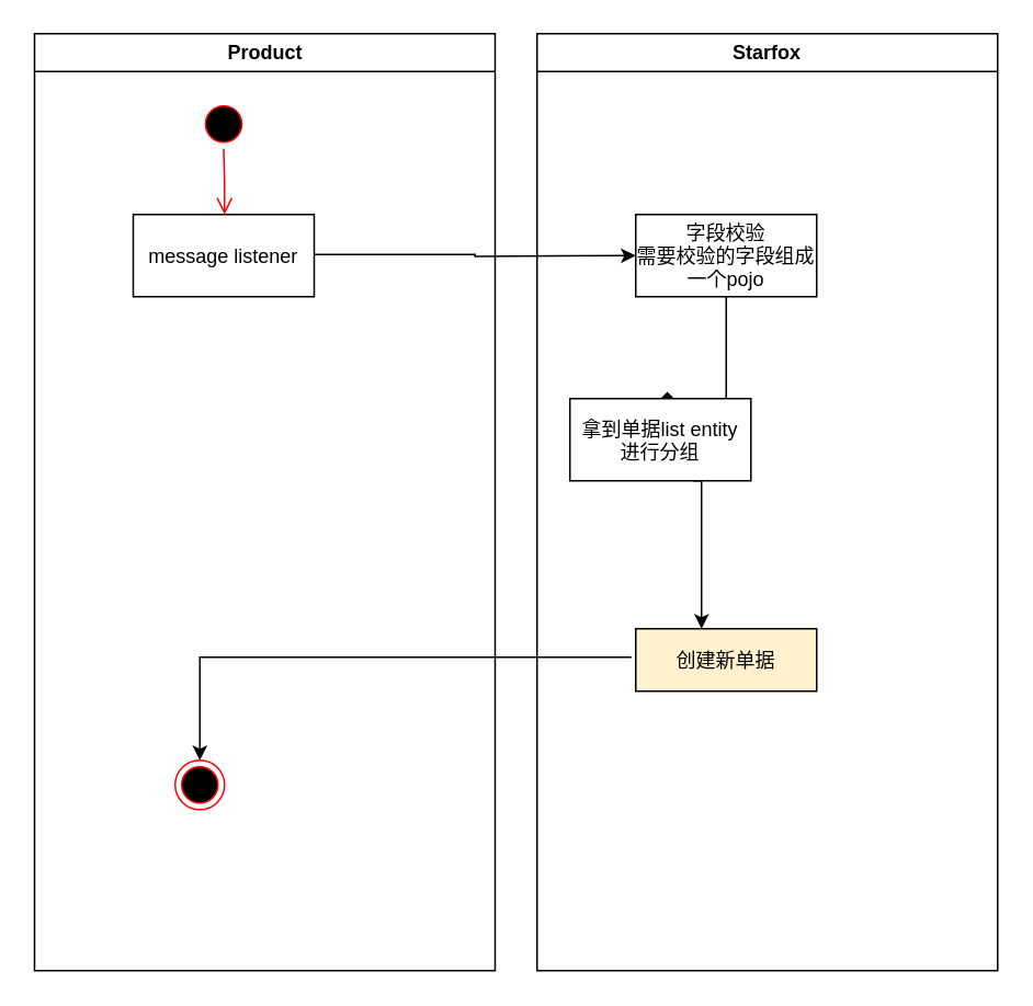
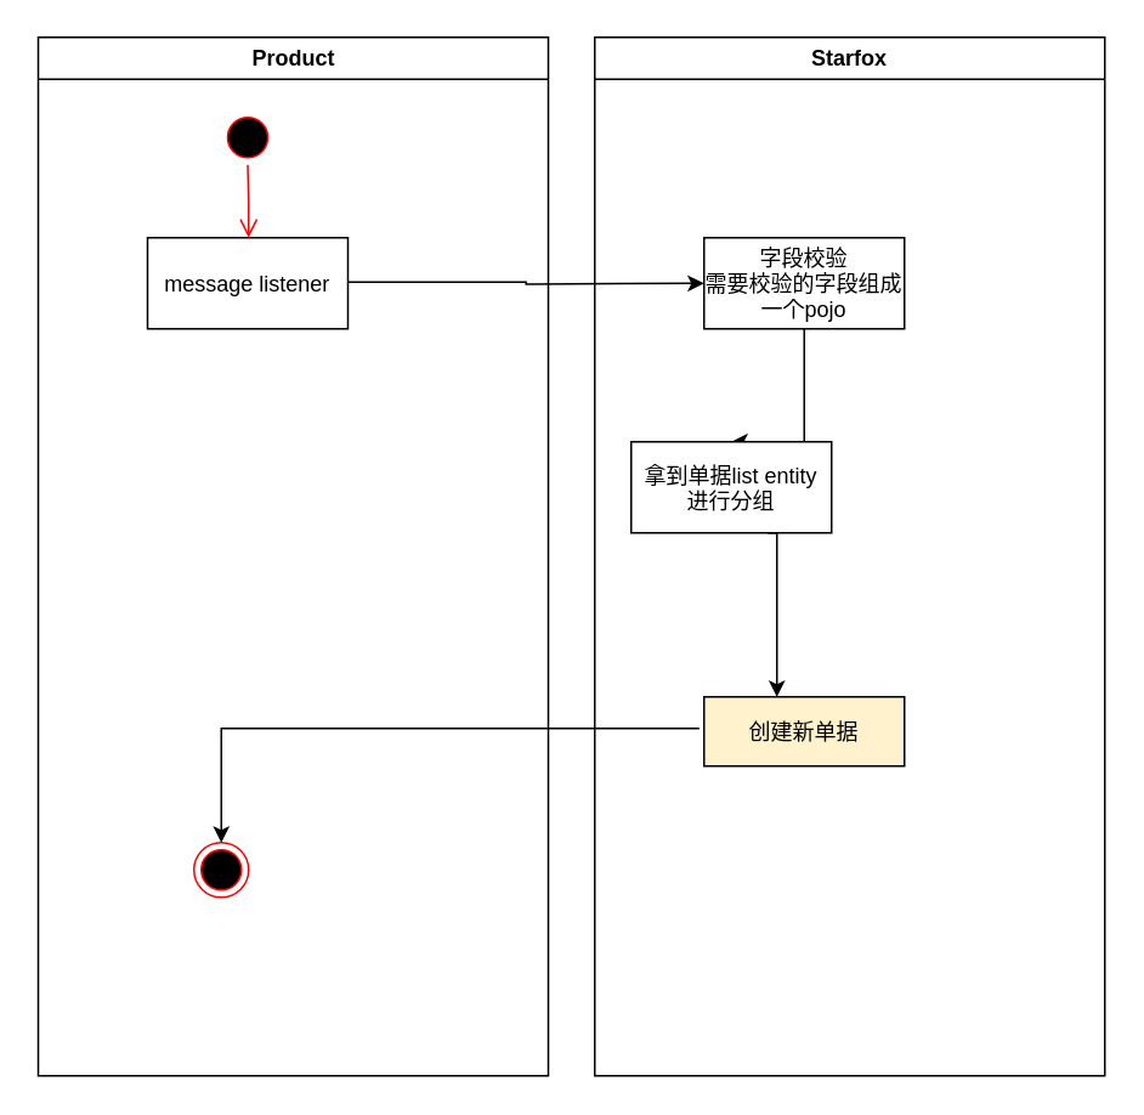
- <mxCell id="8" style="edgeStyle=orthogonalEdgeStyle;rounded=0;orthogonalLoop=1;jettySize=auto;html=1;exitX=0.5;exitY=1;exitDx=0;exitDy=0;entryX=0.5;entryY=0;entryDx=0;entryDy=0;endArrow=diamond;" edge="1" parent="7" source="9" target="10"><mxGeometry relative="1" as="geometry"><Array as="points"><mxPoint x="115" y="242" /><mxPoint x="95" y="242" /></Array></mxGeometry></mxCell>
+ <mxCell id="8" style="edgeStyle=orthogonalEdgeStyle;rounded=0;orthogonalLoop=1;jettySize=auto;html=1;exitX=0.5;exitY=1;exitDx=0;exitDy=0;entryX=0.5;entryY=0;entryDx=0;entryDy=0;" edge="1" parent="7" source="9" target="10"><mxGeometry relative="1" as="geometry"><Array as="points"><mxPoint x="115" y="242" /><mxPoint x="95" y="242" /></Array></mxGeometry></mxCell>
